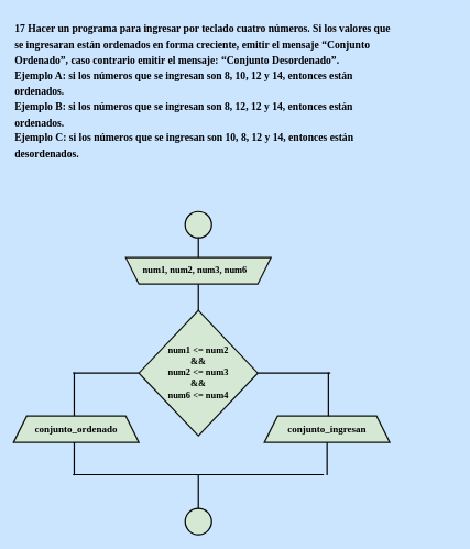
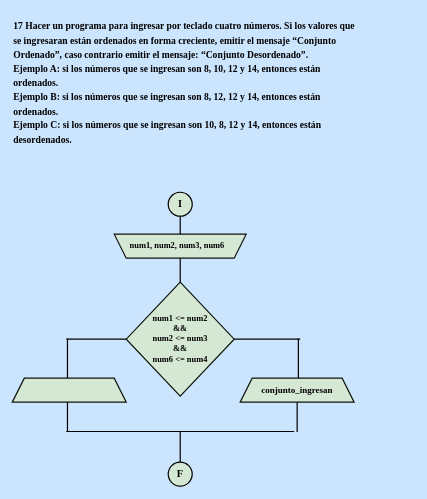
+ <mxCell id="6" value="&lt;b&gt;&lt;font face=&quot;Comic Sans MS&quot; color=&quot;#000000&quot; style=&quot;font-size: 17px;&quot;&gt;I&lt;/font&gt;&lt;/b&gt;" style="text;strokeColor=none;align=center;fillColor=none;html=1;verticalAlign=middle;whiteSpace=wrap;rounded=0;fontFamily=Architects Daughter;fontSource=https%3A%2F%2Ffonts.googleapis.com%2Fcss%3Ffamily%3DArchitects%2BDaughter;aspect=fixed;" vertex="1" parent="4"><mxGeometry y="5" width="40" height="30" as="geometry" /></mxCell>
- <mxCell id="19" value="&lt;b&gt;&lt;font color=&quot;#000000&quot; style=&quot;font-size: 15px;&quot; face=&quot;Comic Sans MS&quot;&gt;conjunto_ordenado&lt;/font&gt;&lt;/b&gt;" style="text;strokeColor=none;align=center;fillColor=none;html=1;verticalAlign=middle;whiteSpace=wrap;rounded=0;fontFamily=Architects Daughter;fontSource=https%3A%2F%2Ffonts.googleapis.com%2Fcss%3Ffamily%3DArchitects%2BDaughter;aspect=fixed;" vertex="1" parent="17"><mxGeometry x="20" width="150" height="40" as="geometry" /></mxCell>
+ <mxCell id="9" value="&lt;b&gt;&lt;font face=&quot;Comic Sans MS&quot; color=&quot;#000000&quot; style=&quot;font-size: 17px;&quot;&gt;F&lt;/font&gt;&lt;/b&gt;" style="text;strokeColor=none;align=center;fillColor=none;html=1;verticalAlign=middle;whiteSpace=wrap;rounded=0;fontFamily=Architects Daughter;fontSource=https://fonts.googleapis.com/css?family=Architects+Daughter;aspect=fixed;" vertex="1" parent="7"><mxGeometry y="5" width="40" height="30" as="geometry" /></mxCell>
